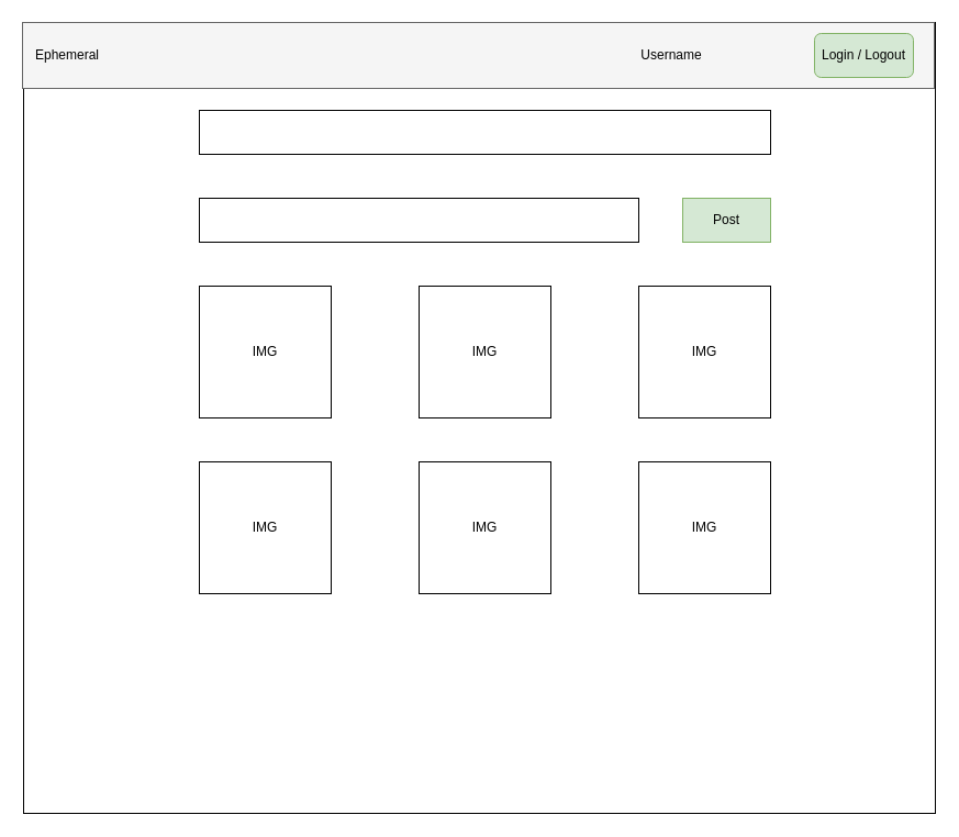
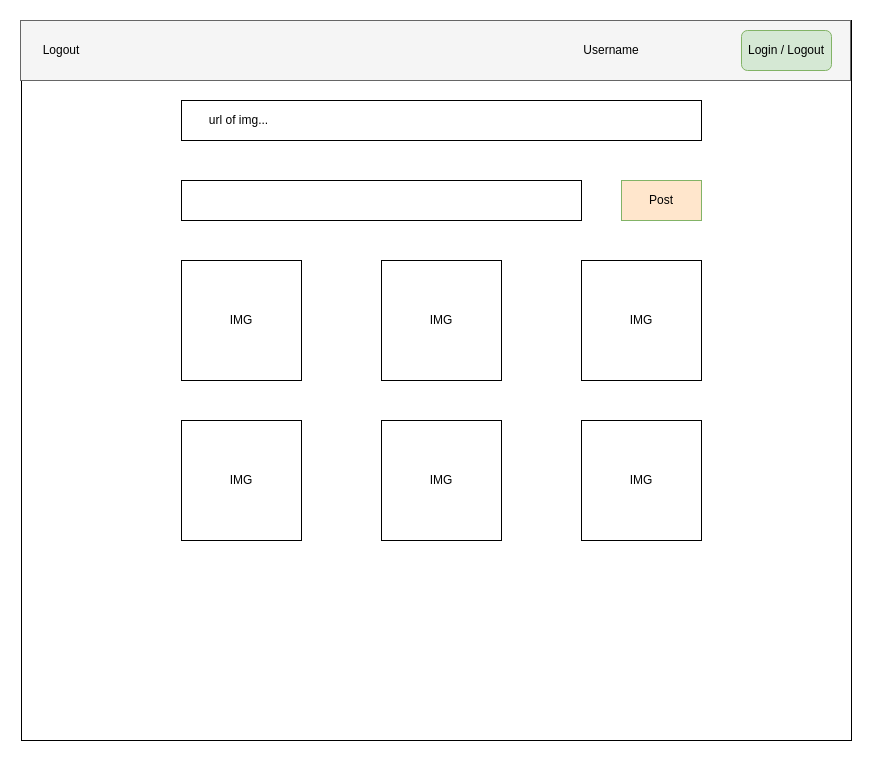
- <mxCell id="5" value="Ephemeral" style="text;html=1;strokeColor=none;fillColor=none;align=center;verticalAlign=middle;whiteSpace=wrap;rounded=0;" vertex="1" parent="1"><mxGeometry x="31" y="35" width="60" height="30" as="geometry" /></mxCell>
+ <mxCell id="5" value="Logout" style="text;html=1;strokeColor=none;fillColor=none;align=center;verticalAlign=middle;whiteSpace=wrap;rounded=0;" vertex="1" parent="1"><mxGeometry x="31" y="35" width="60" height="30" as="geometry" /></mxCell>
+ <mxCell id="14" value="url of img..." style="text;html=1;strokeColor=none;fillColor=none;align=center;verticalAlign=middle;whiteSpace=wrap;rounded=0;" vertex="1" parent="1"><mxGeometry x="191" y="105" width="95" height="30" as="geometry" /></mxCell>
- <mxCell id="16" value="Post" style="rounded=0;whiteSpace=wrap;html=1;fillColor=#d5e8d4;strokeColor=#82b366;" vertex="1" parent="1"><mxGeometry x="621" y="180" width="80" height="40" as="geometry" /></mxCell>
+ <mxCell id="16" value="Post" style="rounded=0;whiteSpace=wrap;html=1;fillColor=#ffe6cc;strokeColor=#82b366;" vertex="1" parent="1"><mxGeometry x="621" y="180" width="80" height="40" as="geometry" /></mxCell>
